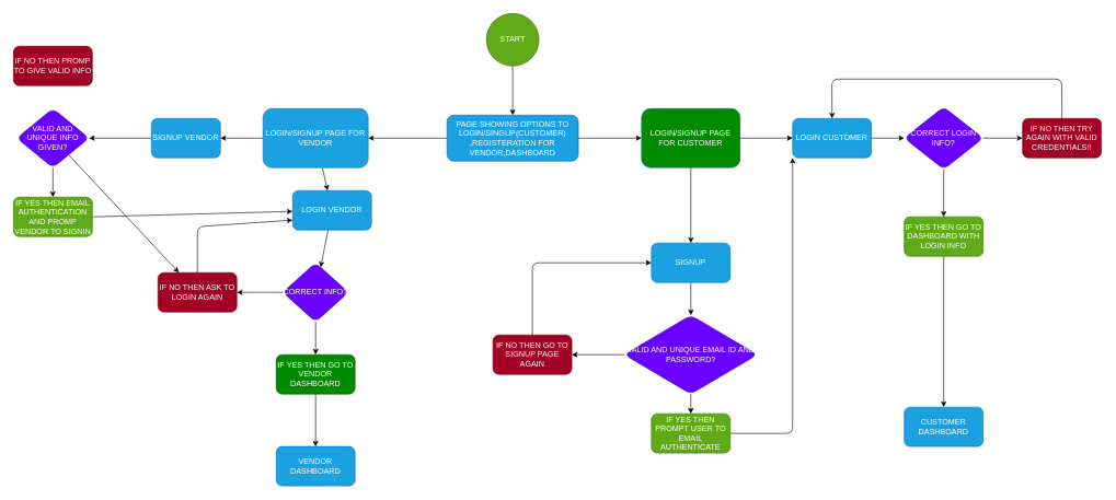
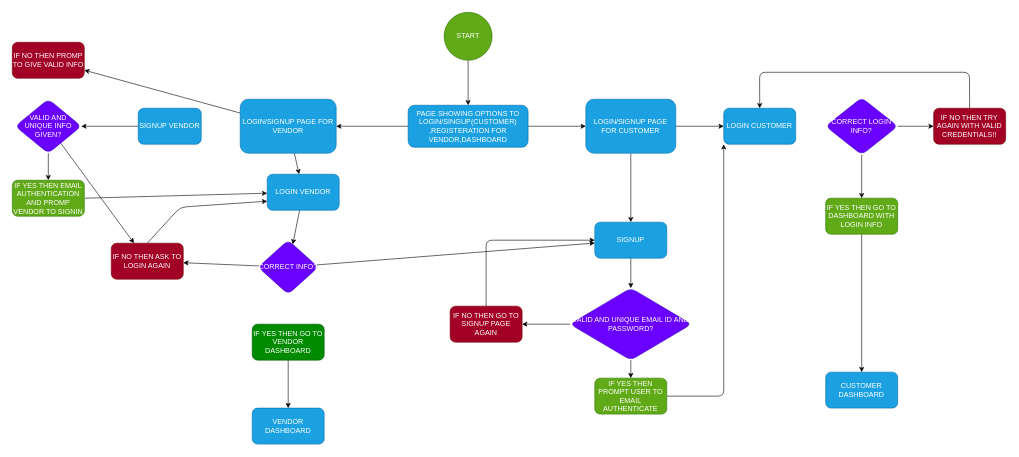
- <mxCell id="9" value="" style="edgeStyle=none;html=1;" edge="1" parent="1" source="11" target="39"><mxGeometry relative="1" as="geometry" /></mxCell>
+ <mxCell id="9" value="" style="edgeStyle=none;html=1;" edge="1" parent="1" source="11" target="33"><mxGeometry relative="1" as="geometry" /></mxCell>
- <mxCell id="8" value="LOGIN/SIGNUP PAGE FOR CUSTOMER" style="whiteSpace=wrap;html=1;fillColor=#008a00;strokeColor=#006EAF;fontColor=#ffffff;rounded=1;" parent="1" vertex="1"><mxGeometry x="976.25" y="165" width="150" height="90" as="geometry" /></mxCell>
+ <mxCell id="8" value="LOGIN/SIGNUP PAGE FOR CUSTOMER" style="whiteSpace=wrap;html=1;fillColor=#1ba1e2;strokeColor=#006EAF;fontColor=#ffffff;rounded=1;" parent="1" vertex="1"><mxGeometry x="976.25" y="165" width="150" height="90" as="geometry" /></mxCell>
- <mxCell id="12" value="" style="edgeStyle=none;html=1;fontFamily=Helvetica;" parent="1" source="13" target="18" edge="1"><mxGeometry relative="1" as="geometry" /></mxCell>
- <mxCell id="46" value="IF NO THEN ASK TO LOGIN AGAIN" style="whiteSpace=wrap;html=1;fillColor=#a20025;strokeColor=#6F0000;fontColor=#ffffff;rounded=1;" vertex="1" parent="1"><mxGeometry x="240" y="415" width="120" height="60" as="geometry" /></mxCell>
+ <mxCell id="46" value="IF NO THEN ASK TO LOGIN AGAIN" style="whiteSpace=wrap;html=1;fillColor=#a20025;strokeColor=#6F0000;fontColor=#ffffff;rounded=1;" vertex="1" parent="1"><mxGeometry x="185" y="405" width="120" height="60" as="geometry" /></mxCell>
- <mxCell id="43" value="" style="edgeStyle=none;html=1;" edge="1" parent="1" source="44" target="48"><mxGeometry relative="1" as="geometry" /></mxCell>
+ <mxCell id="43" value="" style="edgeStyle=none;html=1;" edge="1" parent="1" source="44" target="15"><mxGeometry relative="1" as="geometry" /></mxCell>
